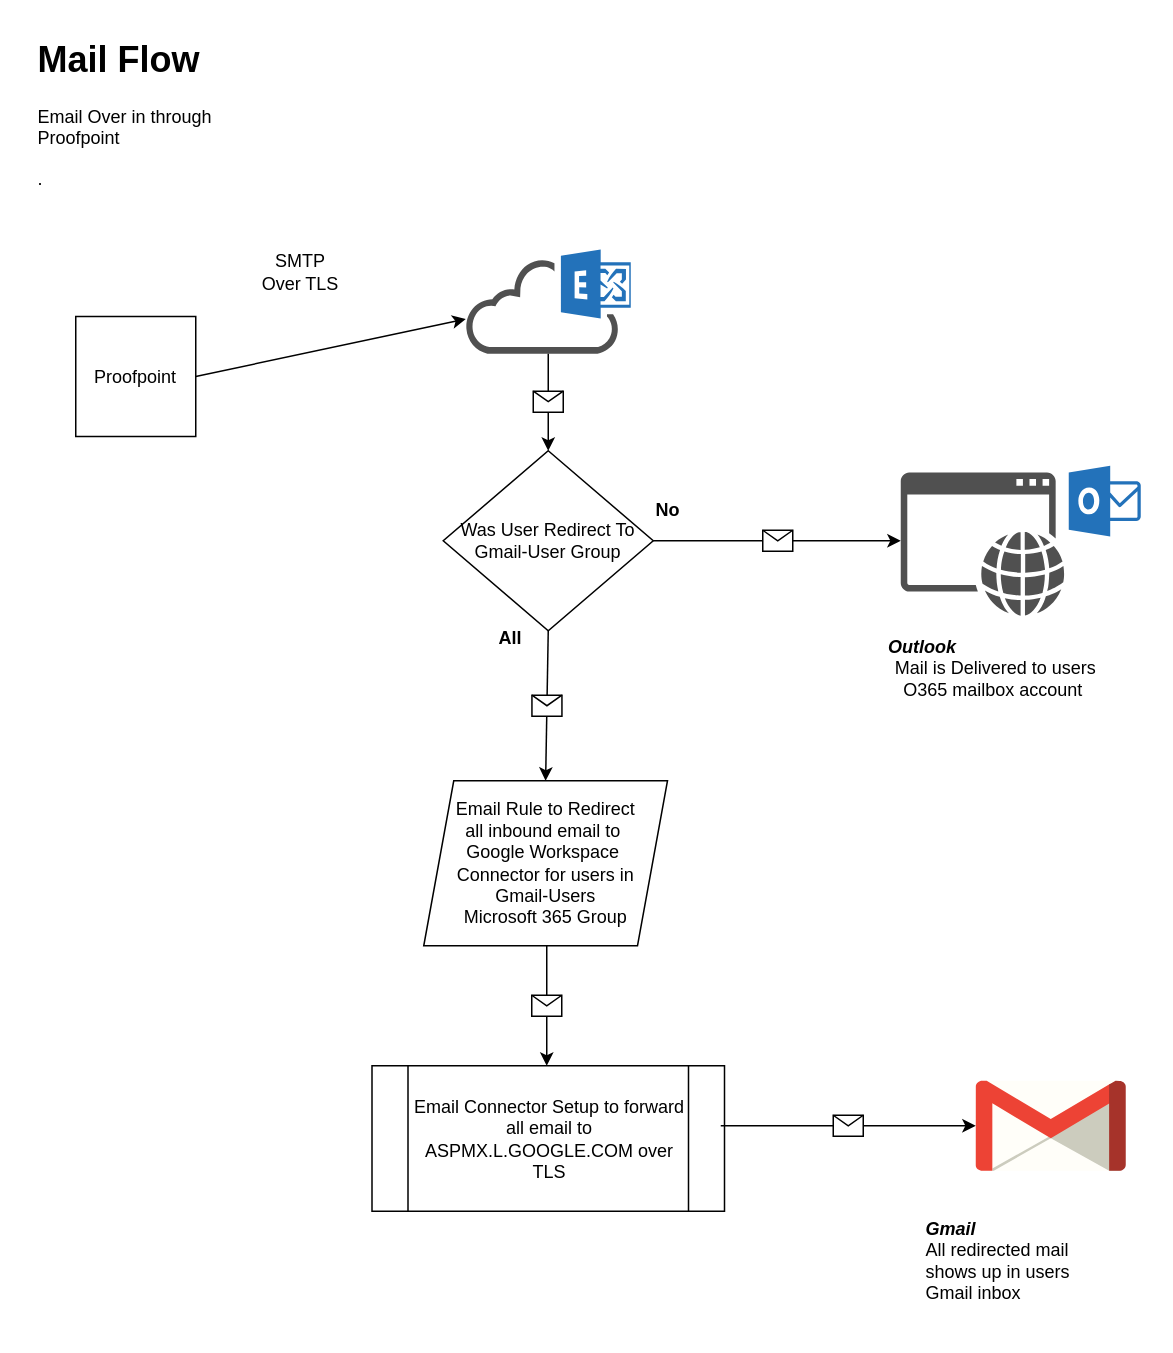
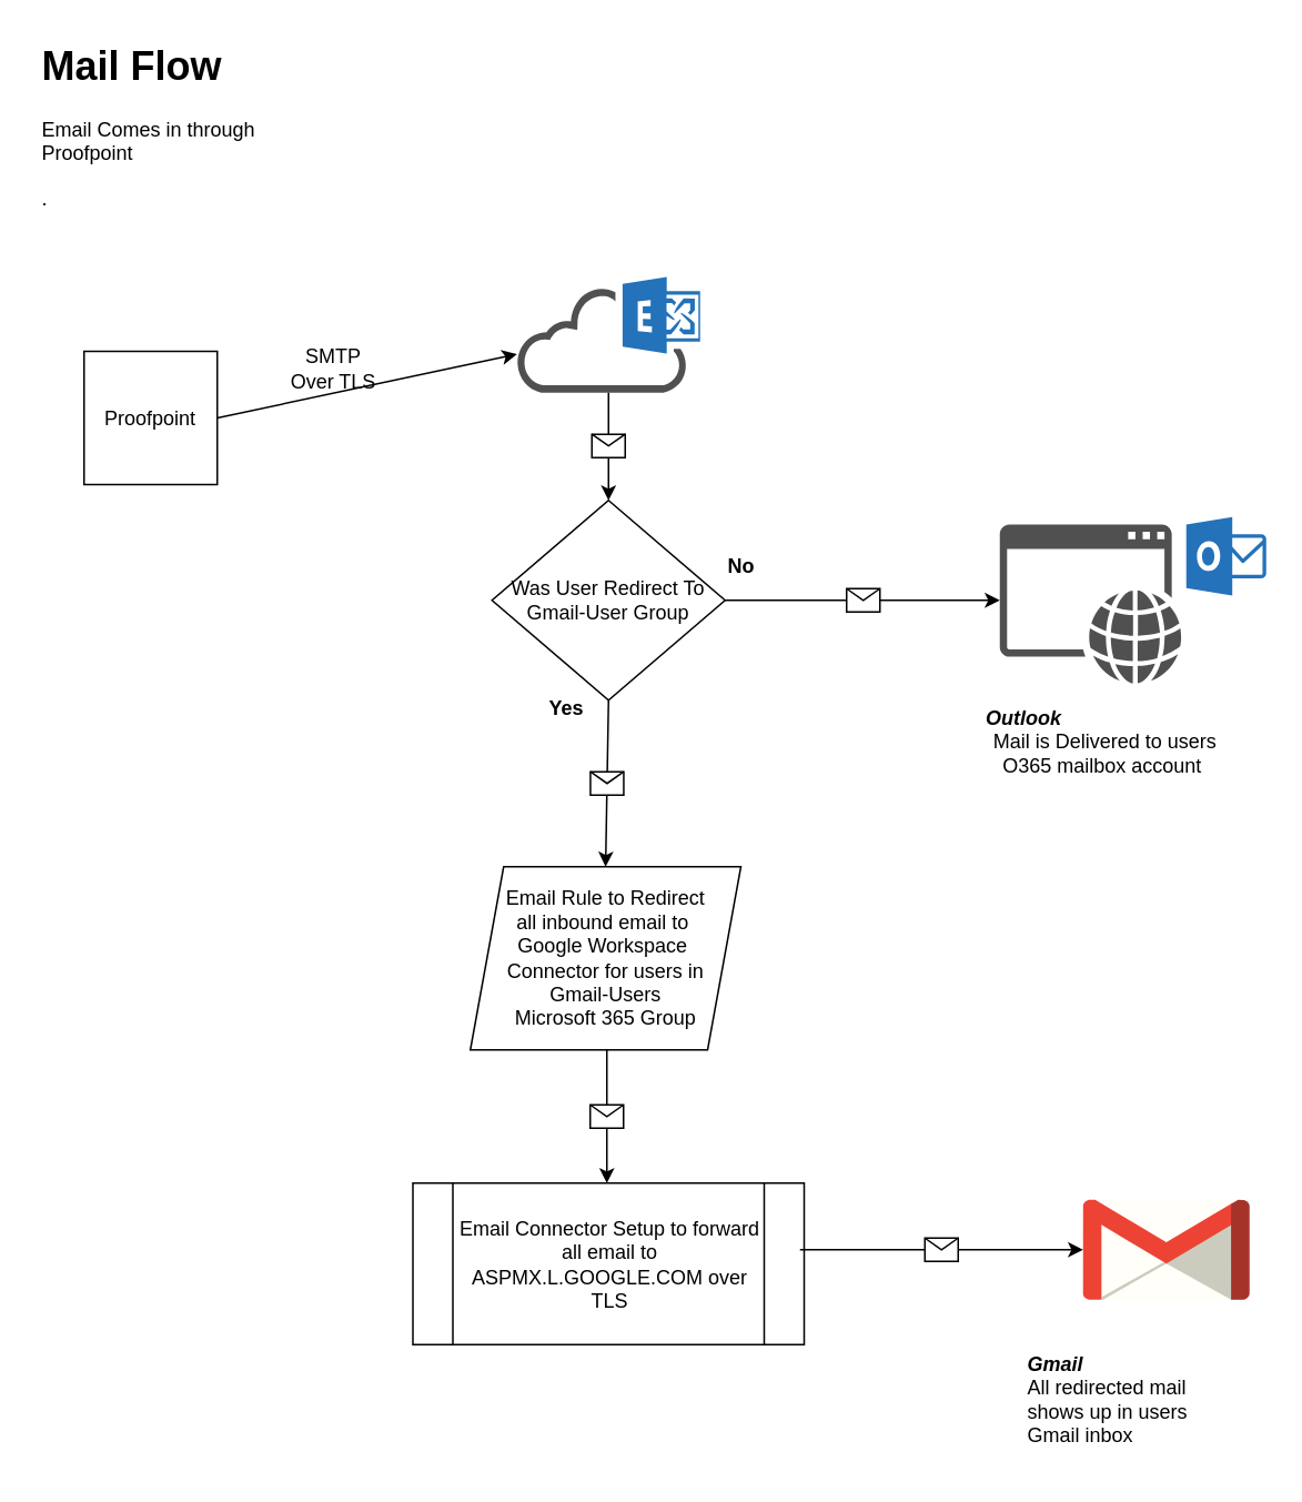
- <mxCell id="5" value="&lt;h1&gt;Mail Flow&lt;/h1&gt;Email Over in through Proofpoint&lt;p&gt;.&lt;/p&gt;" style="text;html=1;strokeColor=none;fillColor=none;spacing=5;spacingTop=-20;whiteSpace=wrap;overflow=hidden;rounded=0;" parent="1" vertex="1"><mxGeometry y="20" width="150" height="120" as="geometry" x="20" /></mxCell>
+ <mxCell id="5" value="&lt;h1&gt;Mail Flow&lt;/h1&gt;Email Comes in through Proofpoint&lt;p&gt;.&lt;/p&gt;" style="text;html=1;strokeColor=none;fillColor=none;spacing=5;spacingTop=-20;whiteSpace=wrap;overflow=hidden;rounded=0;" parent="1" vertex="1"><mxGeometry y="20" width="150" height="120" as="geometry" x="20" /></mxCell>
- <mxCell id="6" value="SMTP Over TLS" style="text;html=1;strokeColor=none;fillColor=none;align=center;verticalAlign=middle;whiteSpace=wrap;rounded=0;" parent="1" vertex="1"><mxGeometry x="170" y="166" width="60" height="30" as="geometry" /></mxCell>
+ <mxCell id="6" value="SMTP Over TLS" style="text;html=1;strokeColor=none;fillColor=none;align=center;verticalAlign=middle;whiteSpace=wrap;rounded=0;" parent="1" vertex="1"><mxGeometry x="170" y="206" width="60" height="30" as="geometry" /></mxCell>
- <mxCell id="24" value="&lt;b&gt;All&lt;/b&gt;" style="text;html=1;strokeColor=none;fillColor=none;align=center;verticalAlign=middle;whiteSpace=wrap;rounded=0;" vertex="1" parent="1"><mxGeometry x="310" y="410" width="60" height="30" as="geometry" /></mxCell>
+ <mxCell id="24" value="&lt;b&gt;Yes&lt;/b&gt;" style="text;html=1;strokeColor=none;fillColor=none;align=center;verticalAlign=middle;whiteSpace=wrap;rounded=0;" vertex="1" parent="1"><mxGeometry x="310" y="410" width="60" height="30" as="geometry" /></mxCell>
